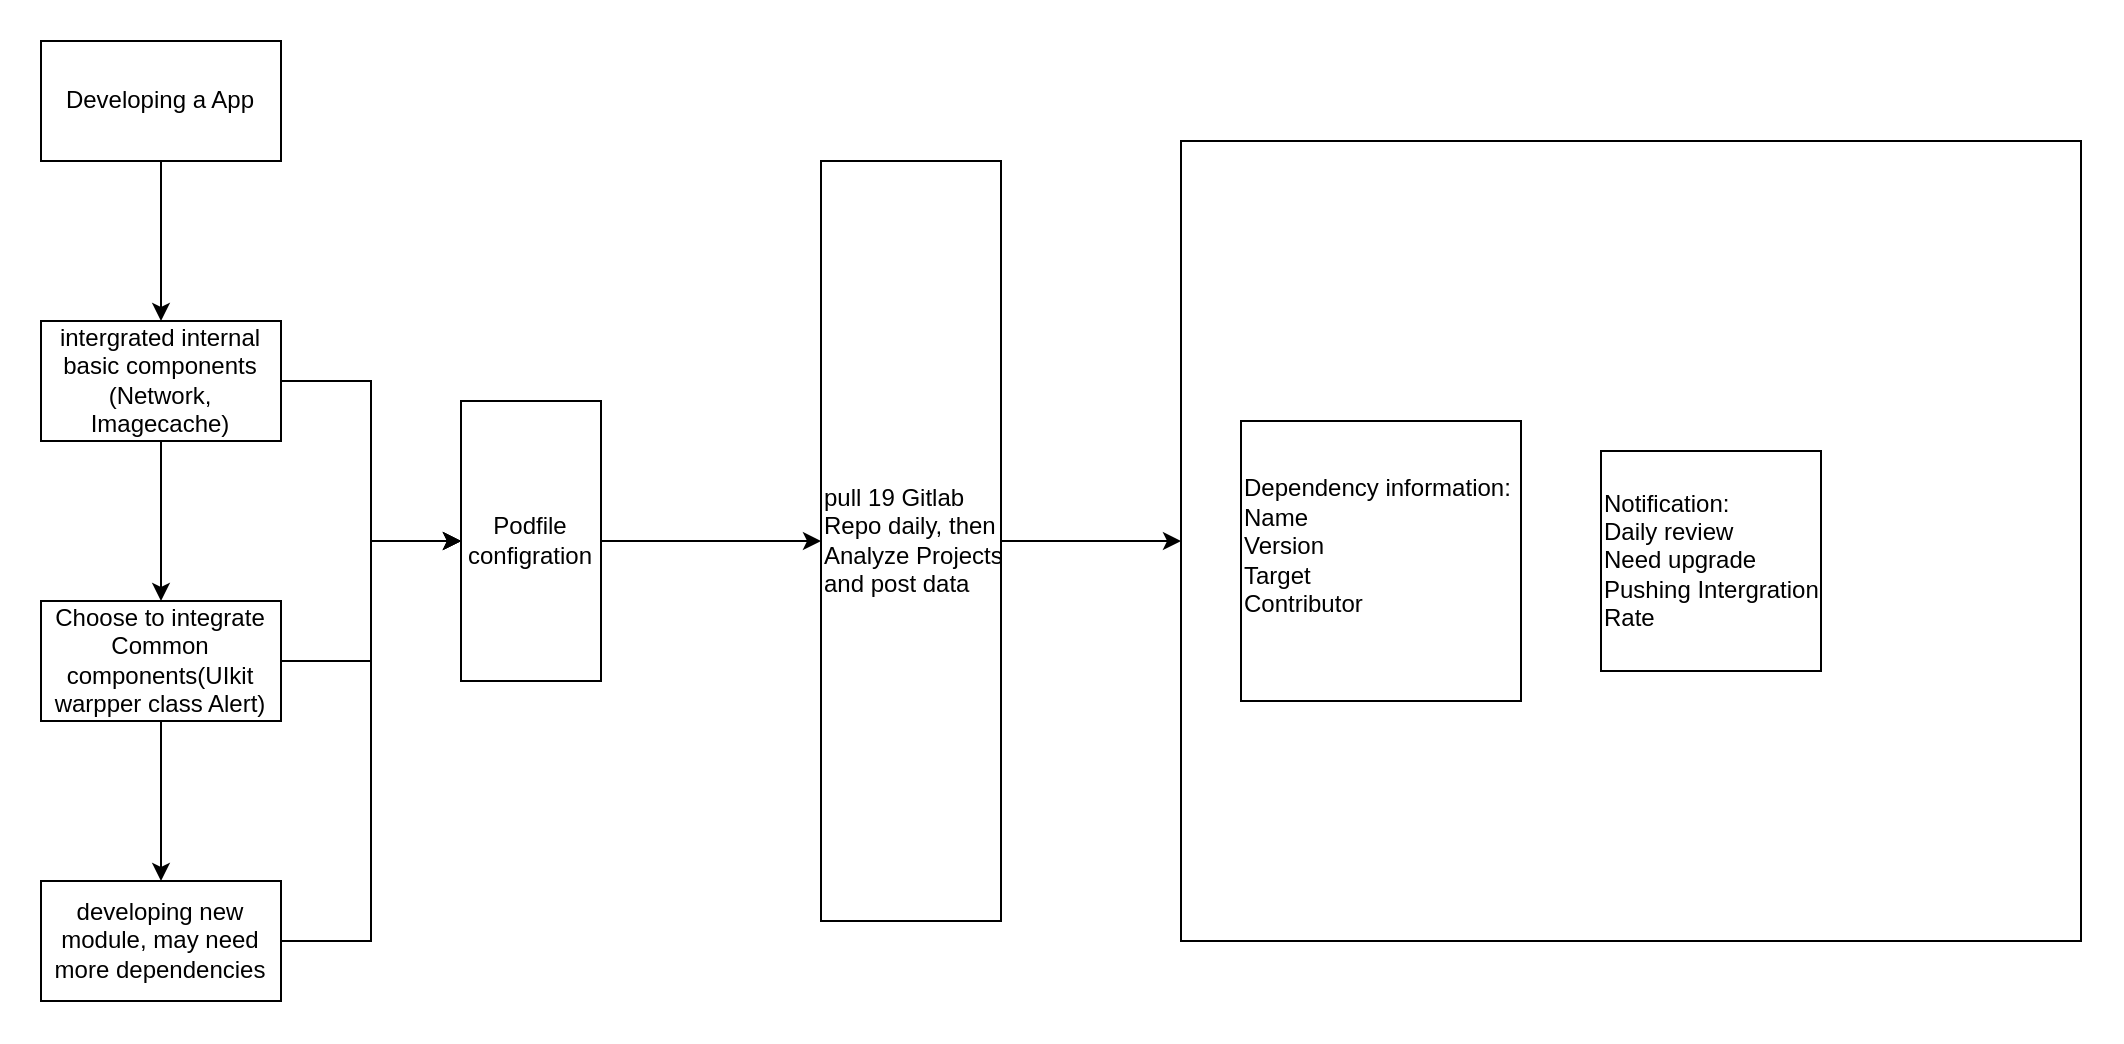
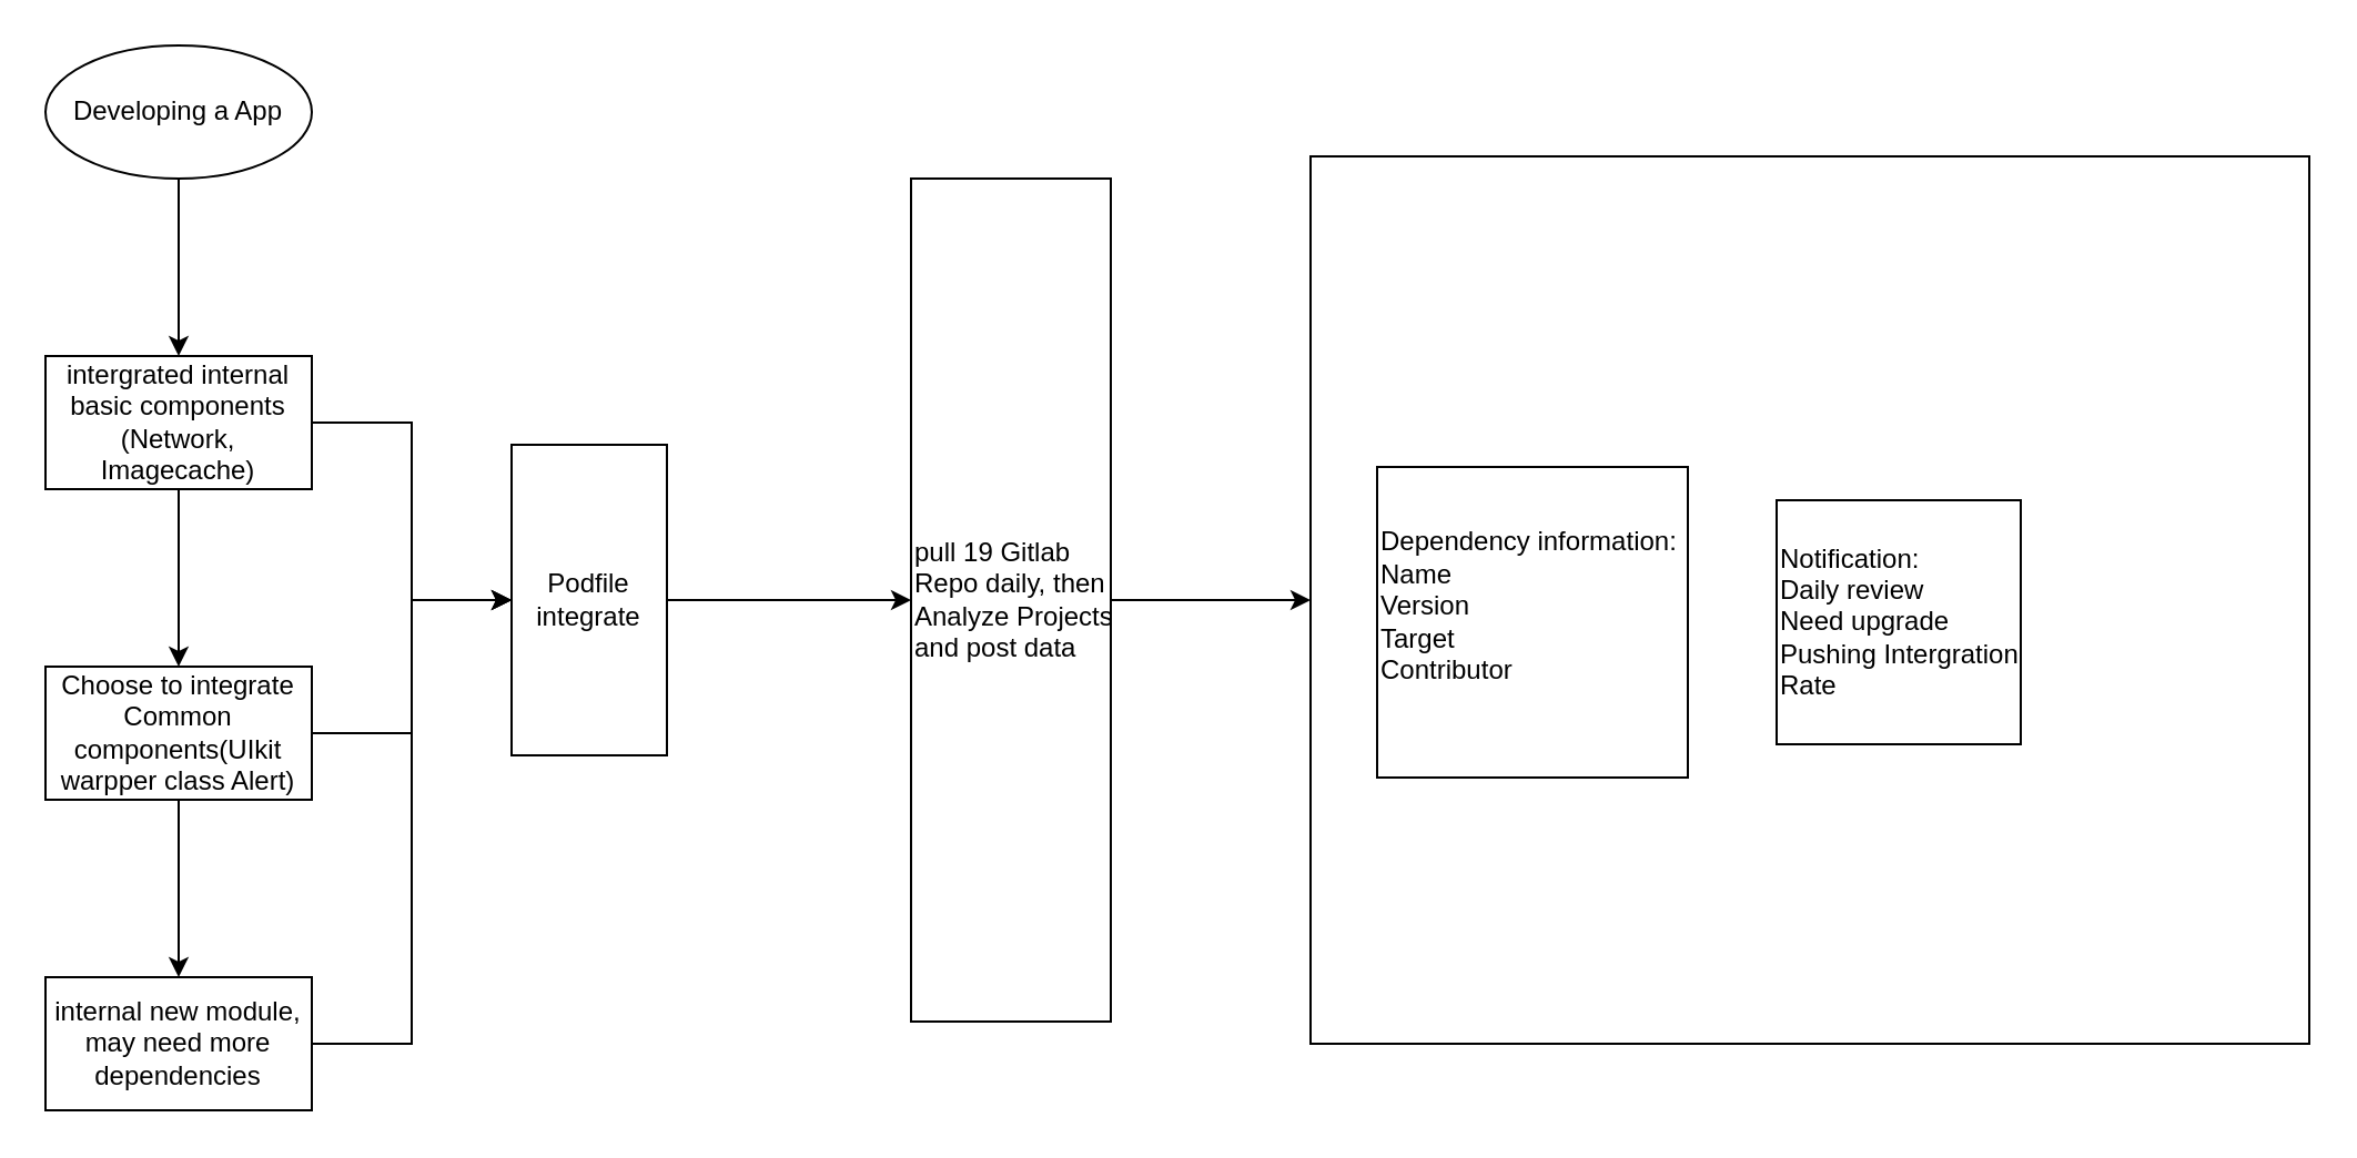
- <mxCell id="3" value="Developing a App" style="rounded=0;whiteSpace=wrap;html=1;" vertex="1" parent="1"><mxGeometry x="20" y="20" width="120" height="60" as="geometry" /></mxCell>
+ <mxCell id="3" value="Developing a App" style="ellipse;whiteSpace=wrap;html=1;" vertex="1" parent="1"><mxGeometry x="20" y="20" width="120" height="60" as="geometry" /></mxCell>
- <mxCell id="13" value="Podfile configration" style="rounded=0;whiteSpace=wrap;html=1;" vertex="1" parent="1"><mxGeometry x="230" y="200" width="70" height="140" as="geometry" /></mxCell>
+ <mxCell id="13" value="Podfile integrate" style="rounded=0;whiteSpace=wrap;html=1;" vertex="1" parent="1"><mxGeometry x="230" y="200" width="70" height="140" as="geometry" /></mxCell>
- <mxCell id="11" value="developing new module, may need more dependencies" style="rounded=0;whiteSpace=wrap;html=1;" vertex="1" parent="1"><mxGeometry x="20" y="440" width="120" height="60" as="geometry" /></mxCell>
+ <mxCell id="11" value="internal new module, may need more dependencies" style="rounded=0;whiteSpace=wrap;html=1;" vertex="1" parent="1"><mxGeometry x="20" y="440" width="120" height="60" as="geometry" /></mxCell>
